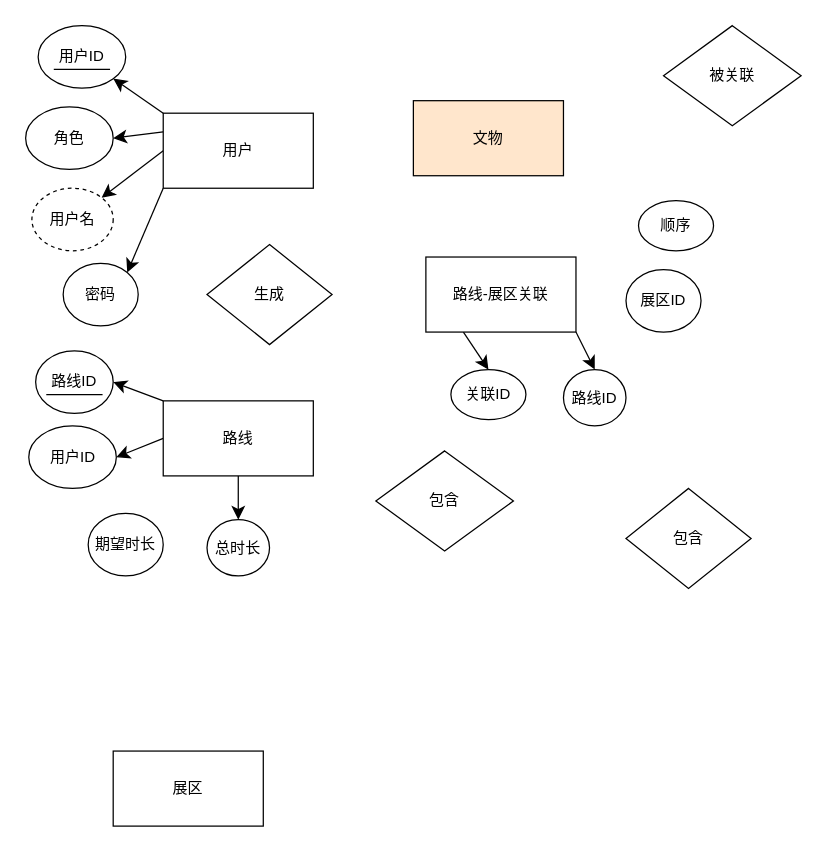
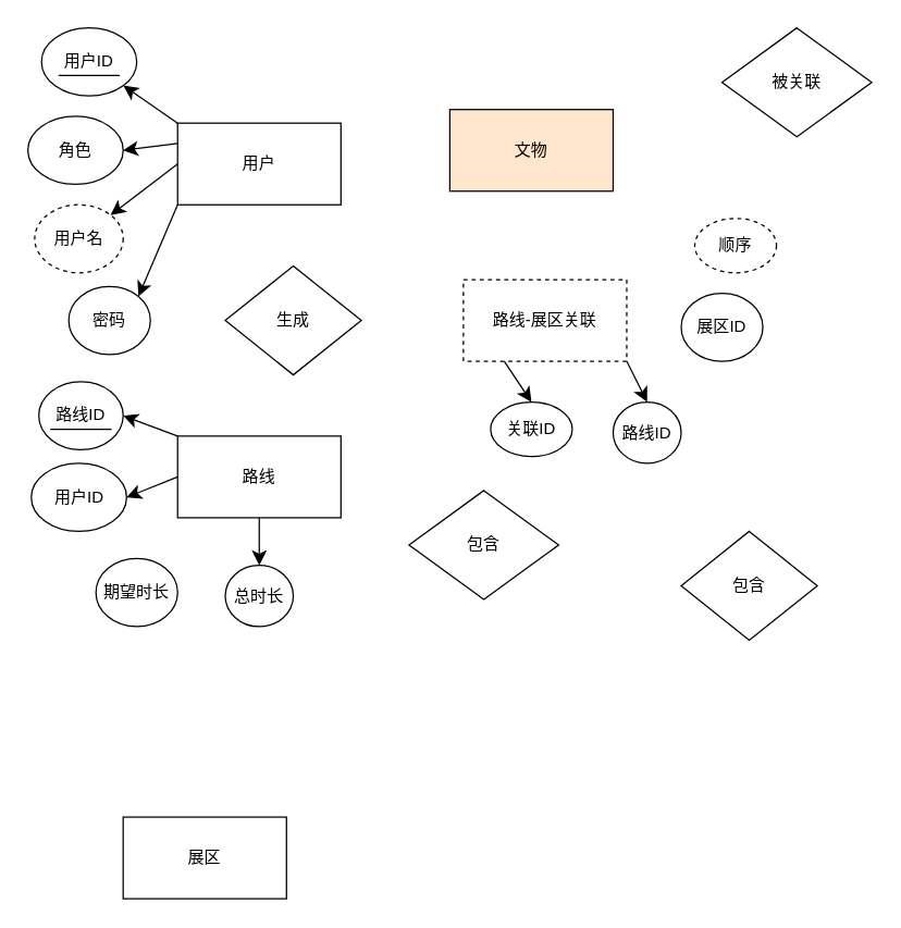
- <mxCell id="29" value="顺序" style="ellipse;whiteSpace=wrap;html=1;" vertex="1" parent="1"><mxGeometry x="510" y="160" width="60" height="40" as="geometry" /></mxCell>
+ <mxCell id="29" value="顺序" style="ellipse;whiteSpace=wrap;html=1;dashed=1;" vertex="1" parent="1"><mxGeometry x="510" y="160" width="60" height="40" as="geometry" /></mxCell>
- <mxCell id="9" value="路线-展区关联" style="rounded=0;whiteSpace=wrap;html=1;" vertex="1" parent="1"><mxGeometry x="340" y="205" width="120" height="60" as="geometry" /></mxCell>
+ <mxCell id="9" value="路线-展区关联" style="rounded=0;whiteSpace=wrap;html=1;dashed=1;" vertex="1" parent="1"><mxGeometry x="340" y="205" width="120" height="60" as="geometry" /></mxCell>
